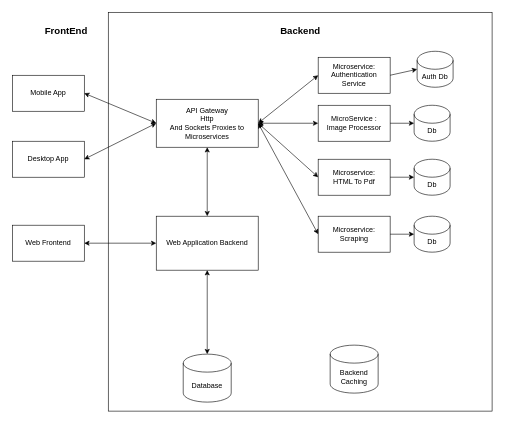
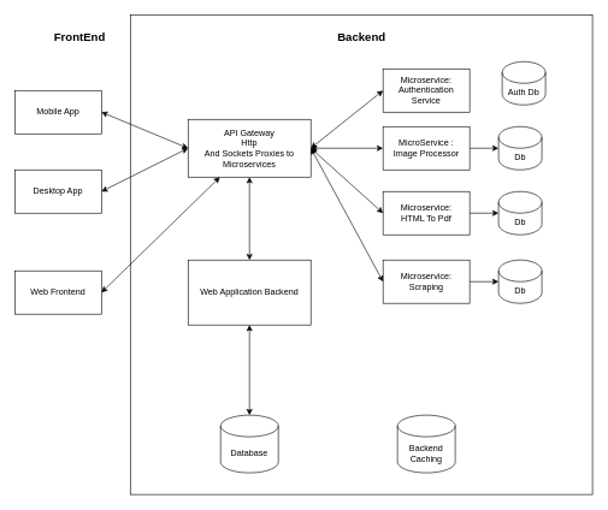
- <mxCell id="32" value="" style="endArrow=classic;html=1;exitX=1;exitY=0.5;exitDx=0;exitDy=0;entryX=0;entryY=0.5;entryDx=0;entryDy=0;entryPerimeter=0;" parent="1" source="18" target="25" edge="1"><mxGeometry width="50" height="50" relative="1" as="geometry"><mxPoint x="660" y="215" as="sourcePoint" /><mxPoint x="700" y="215" as="targetPoint" /></mxGeometry></mxCell>
- <mxCell id="16" value="" style="endArrow=classic;startArrow=classic;html=1;entryX=0;entryY=0.5;entryDx=0;entryDy=0;exitX=1;exitY=0.5;exitDx=0;exitDy=0;" parent="1" source="9" target="15" edge="1"><mxGeometry width="50" height="50" relative="1" as="geometry"><mxPoint x="180" y="335" as="sourcePoint" /><mxPoint x="390" y="335" as="targetPoint" /></mxGeometry></mxCell>
+ <mxCell id="16" value="" style="endArrow=classic;startArrow=classic;html=1;exitX=1;exitY=0.5;exitDx=0;exitDy=0;" parent="1" source="9" target="3" edge="1"><mxGeometry width="50" height="50" relative="1" as="geometry"><mxPoint x="180" y="335" as="sourcePoint" /><mxPoint x="390" y="335" as="targetPoint" /></mxGeometry></mxCell>
- <mxCell id="20" value="Database" style="shape=cylinder3;whiteSpace=wrap;html=1;boundedLbl=1;backgroundOutline=1;size=15;fillColor=none;" parent="1" vertex="1"><mxGeometry x="305" y="590" width="80" height="80" as="geometry" /></mxCell>
+ <mxCell id="20" value="Database" style="shape=cylinder3;whiteSpace=wrap;html=1;boundedLbl=1;backgroundOutline=1;size=15;fillColor=none;" parent="1" vertex="1"><mxGeometry x="305" y="575" width="80" height="80" as="geometry" /></mxCell>
